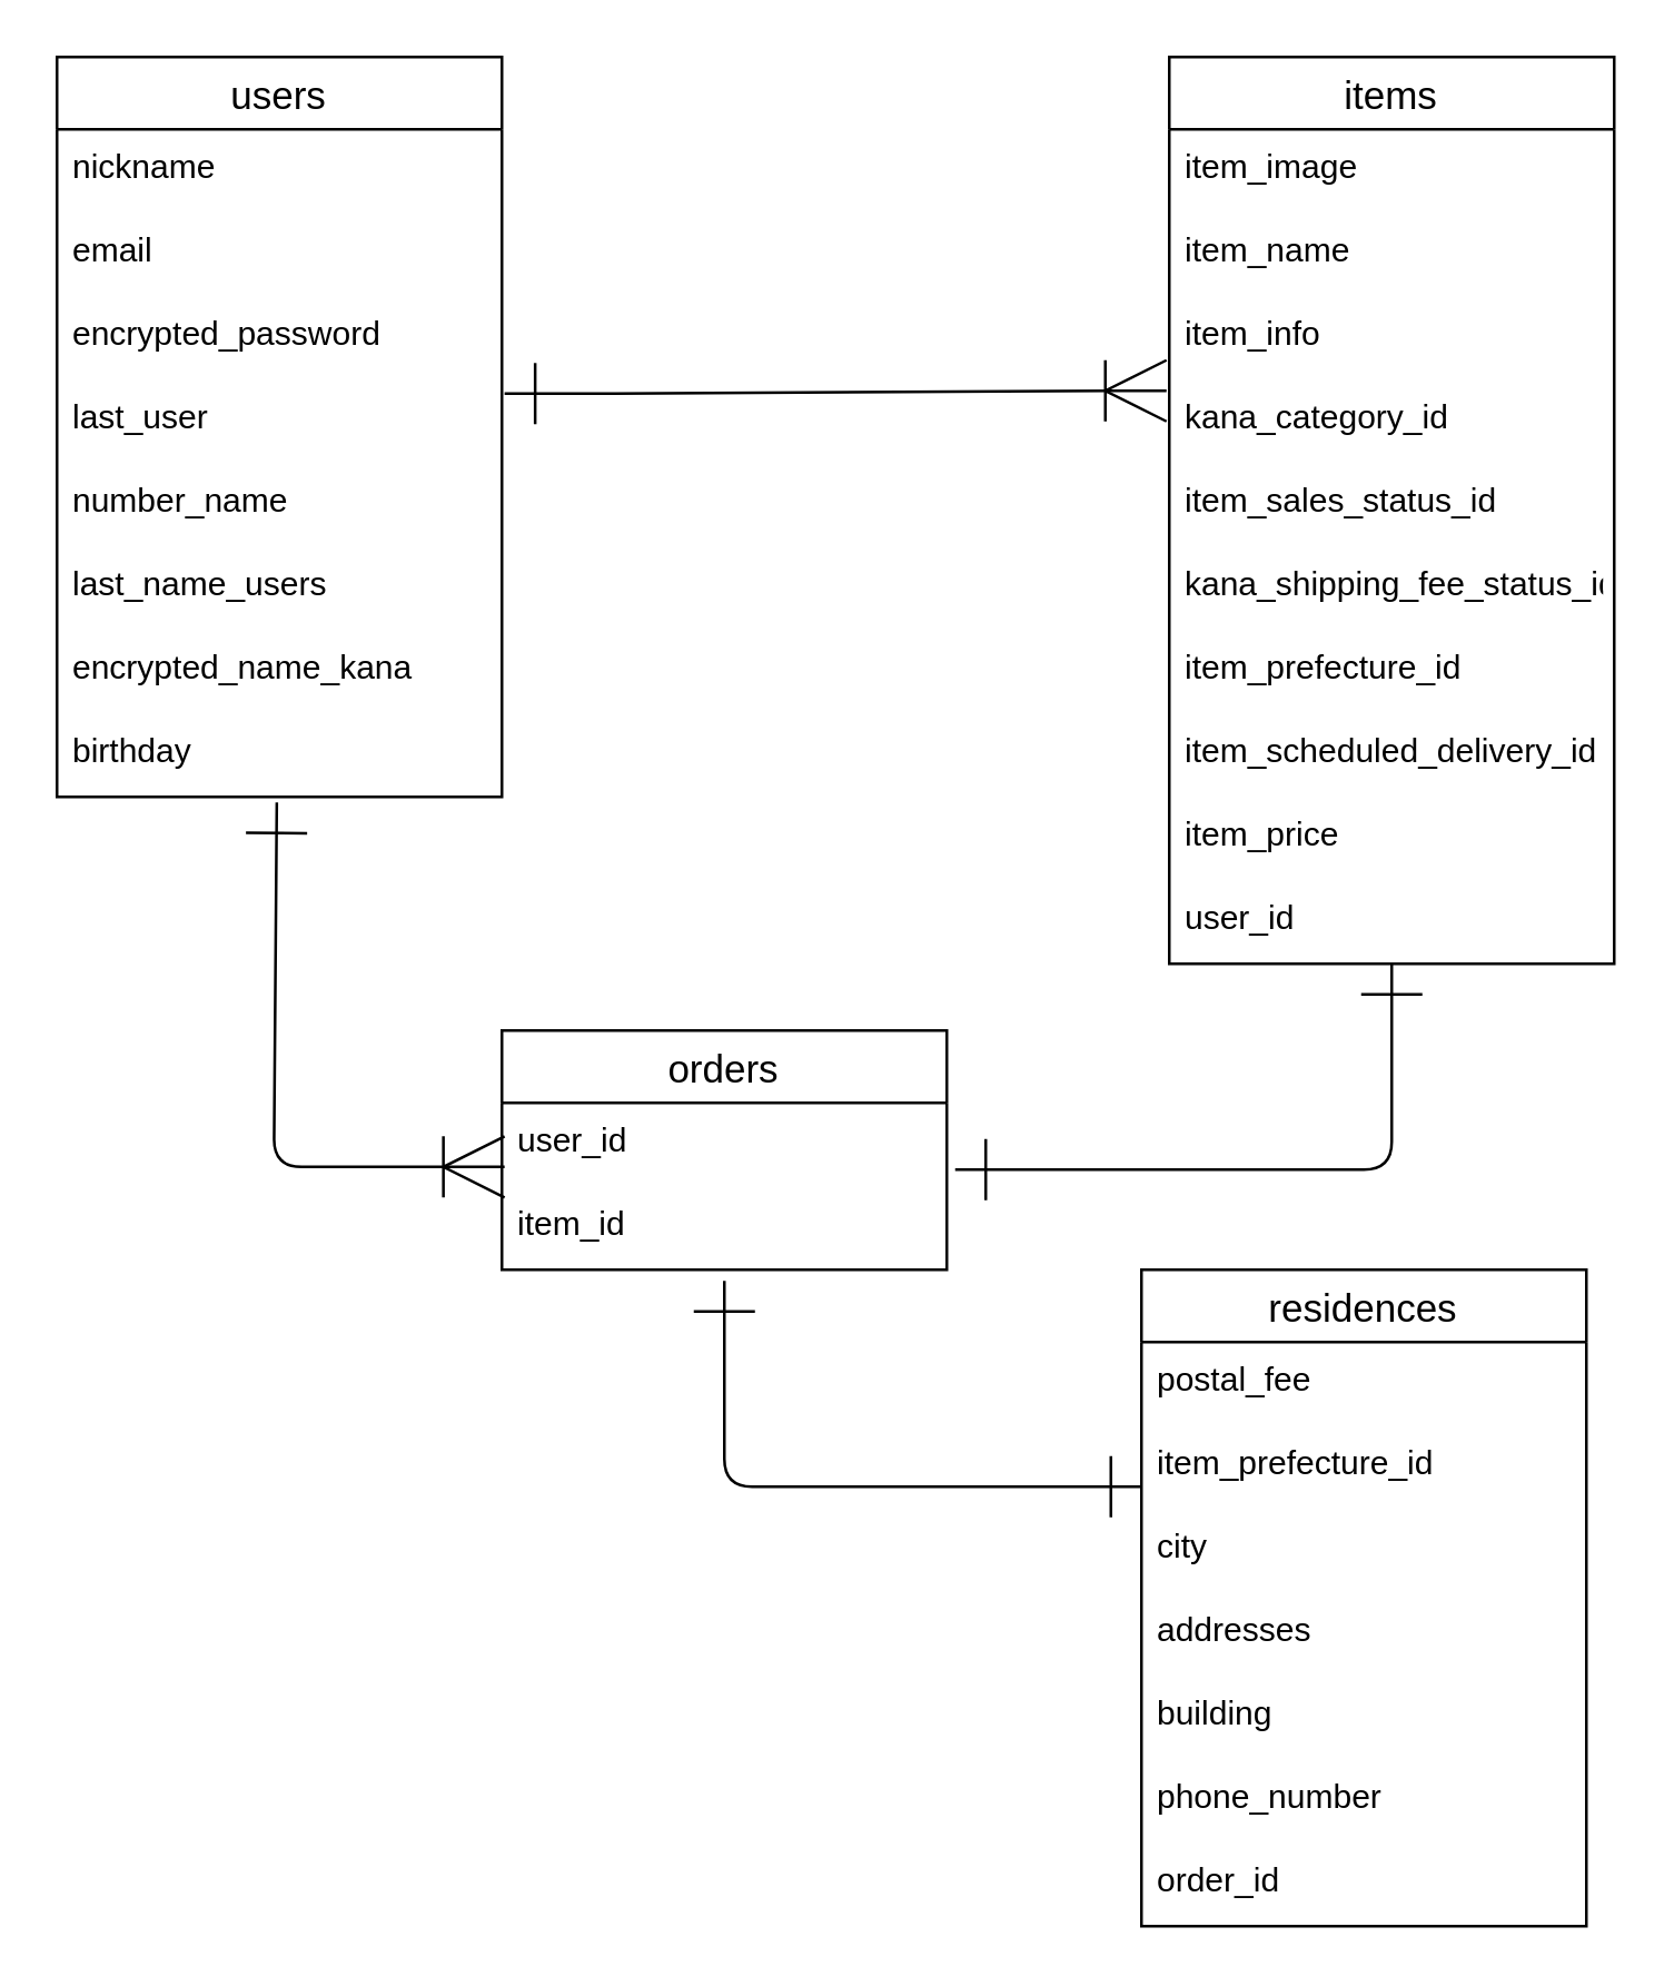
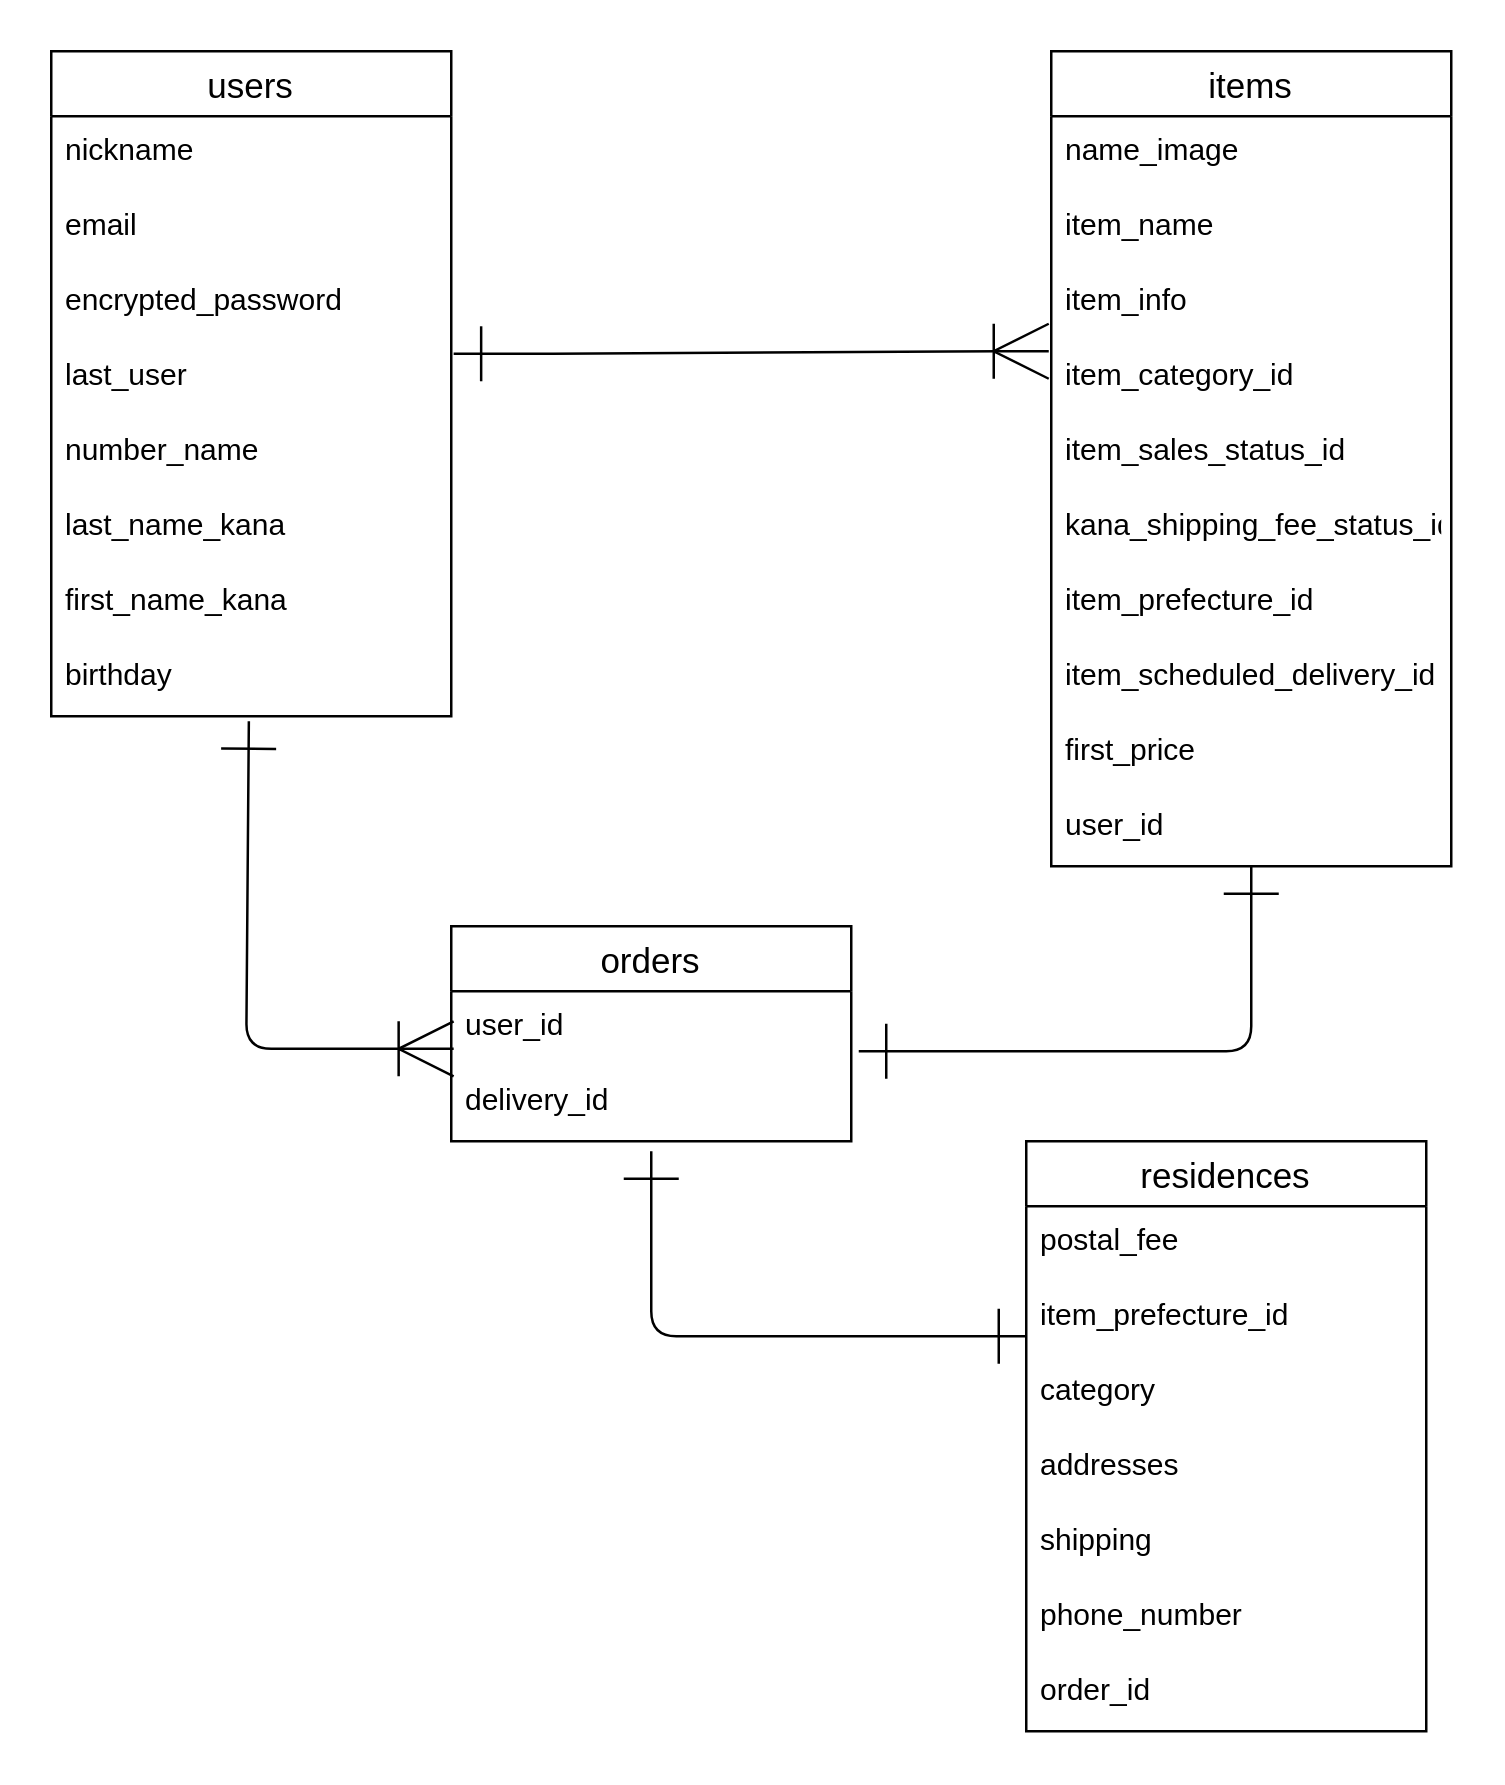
- <mxCell id="3" value="item_image" style="text;strokeColor=none;fillColor=none;spacingLeft=4;spacingRight=4;overflow=hidden;rotatable=0;points=[[0,0.5],[1,0.5]];portConstraint=eastwest;fontSize=12;" parent="2" vertex="1"><mxGeometry y="26" width="160" height="30" as="geometry" /></mxCell>
+ <mxCell id="3" value="name_image" style="text;strokeColor=none;fillColor=none;spacingLeft=4;spacingRight=4;overflow=hidden;rotatable=0;points=[[0,0.5],[1,0.5]];portConstraint=eastwest;fontSize=12;" parent="2" vertex="1"><mxGeometry y="26" width="160" height="30" as="geometry" /></mxCell>
- <mxCell id="6" value="kana_category_id" style="text;strokeColor=none;fillColor=none;spacingLeft=4;spacingRight=4;overflow=hidden;rotatable=0;points=[[0,0.5],[1,0.5]];portConstraint=eastwest;fontSize=12;" parent="2" vertex="1"><mxGeometry y="116" width="160" height="30" as="geometry" /></mxCell>
+ <mxCell id="6" value="item_category_id" style="text;strokeColor=none;fillColor=none;spacingLeft=4;spacingRight=4;overflow=hidden;rotatable=0;points=[[0,0.5],[1,0.5]];portConstraint=eastwest;fontSize=12;" parent="2" vertex="1"><mxGeometry y="116" width="160" height="30" as="geometry" /></mxCell>
- <mxCell id="19" value="last_name_users" style="text;strokeColor=none;fillColor=none;spacingLeft=4;spacingRight=4;overflow=hidden;rotatable=0;points=[[0,0.5],[1,0.5]];portConstraint=eastwest;fontSize=12;" parent="13" vertex="1"><mxGeometry y="176" width="160" height="30" as="geometry" /></mxCell>
+ <mxCell id="19" value="last_name_kana" style="text;strokeColor=none;fillColor=none;spacingLeft=4;spacingRight=4;overflow=hidden;rotatable=0;points=[[0,0.5],[1,0.5]];portConstraint=eastwest;fontSize=12;" parent="13" vertex="1"><mxGeometry y="176" width="160" height="30" as="geometry" /></mxCell>
- <mxCell id="20" value="encrypted_name_kana" style="text;strokeColor=none;fillColor=none;spacingLeft=4;spacingRight=4;overflow=hidden;rotatable=0;points=[[0,0.5],[1,0.5]];portConstraint=eastwest;fontSize=12;" parent="13" vertex="1"><mxGeometry y="206" width="160" height="30" as="geometry" /></mxCell>
+ <mxCell id="20" value="first_name_kana" style="text;strokeColor=none;fillColor=none;spacingLeft=4;spacingRight=4;overflow=hidden;rotatable=0;points=[[0,0.5],[1,0.5]];portConstraint=eastwest;fontSize=12;" parent="13" vertex="1"><mxGeometry y="206" width="160" height="30" as="geometry" /></mxCell>
- <mxCell id="11" value="item_price" style="text;strokeColor=none;fillColor=none;spacingLeft=4;spacingRight=4;overflow=hidden;rotatable=0;points=[[0,0.5],[1,0.5]];portConstraint=eastwest;fontSize=12;" parent="2" vertex="1"><mxGeometry y="266" width="160" height="30" as="geometry" /></mxCell>
+ <mxCell id="11" value="first_price" style="text;strokeColor=none;fillColor=none;spacingLeft=4;spacingRight=4;overflow=hidden;rotatable=0;points=[[0,0.5],[1,0.5]];portConstraint=eastwest;fontSize=12;" parent="2" vertex="1"><mxGeometry y="266" width="160" height="30" as="geometry" /></mxCell>
- <mxCell id="25" value="item_id" style="text;strokeColor=none;fillColor=none;spacingLeft=4;spacingRight=4;overflow=hidden;rotatable=0;points=[[0,0.5],[1,0.5]];portConstraint=eastwest;fontSize=12;" vertex="1" parent="23"><mxGeometry y="56" width="160" height="30" as="geometry" /></mxCell>
+ <mxCell id="25" value="delivery_id" style="text;strokeColor=none;fillColor=none;spacingLeft=4;spacingRight=4;overflow=hidden;rotatable=0;points=[[0,0.5],[1,0.5]];portConstraint=eastwest;fontSize=12;" vertex="1" parent="23"><mxGeometry y="56" width="160" height="30" as="geometry" /></mxCell>
- <mxCell id="29" value="city" style="text;strokeColor=none;fillColor=none;spacingLeft=4;spacingRight=4;overflow=hidden;rotatable=0;points=[[0,0.5],[1,0.5]];portConstraint=eastwest;fontSize=12;" parent="26" vertex="1"><mxGeometry y="86" width="160" height="30" as="geometry" /></mxCell>
+ <mxCell id="29" value="category" style="text;strokeColor=none;fillColor=none;spacingLeft=4;spacingRight=4;overflow=hidden;rotatable=0;points=[[0,0.5],[1,0.5]];portConstraint=eastwest;fontSize=12;" parent="26" vertex="1"><mxGeometry y="86" width="160" height="30" as="geometry" /></mxCell>
- <mxCell id="31" value="building" style="text;strokeColor=none;fillColor=none;spacingLeft=4;spacingRight=4;overflow=hidden;rotatable=0;points=[[0,0.5],[1,0.5]];portConstraint=eastwest;fontSize=12;" parent="26" vertex="1"><mxGeometry y="146" width="160" height="30" as="geometry" /></mxCell>
+ <mxCell id="31" value="shipping" style="text;strokeColor=none;fillColor=none;spacingLeft=4;spacingRight=4;overflow=hidden;rotatable=0;points=[[0,0.5],[1,0.5]];portConstraint=eastwest;fontSize=12;" parent="26" vertex="1"><mxGeometry y="146" width="160" height="30" as="geometry" /></mxCell>
